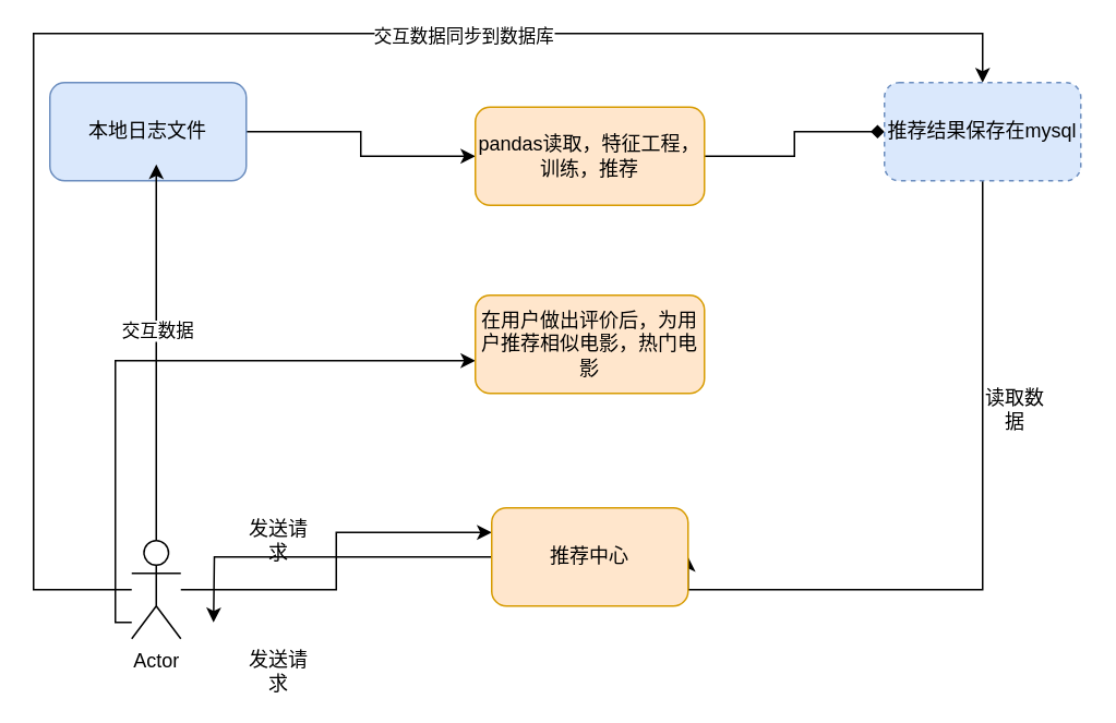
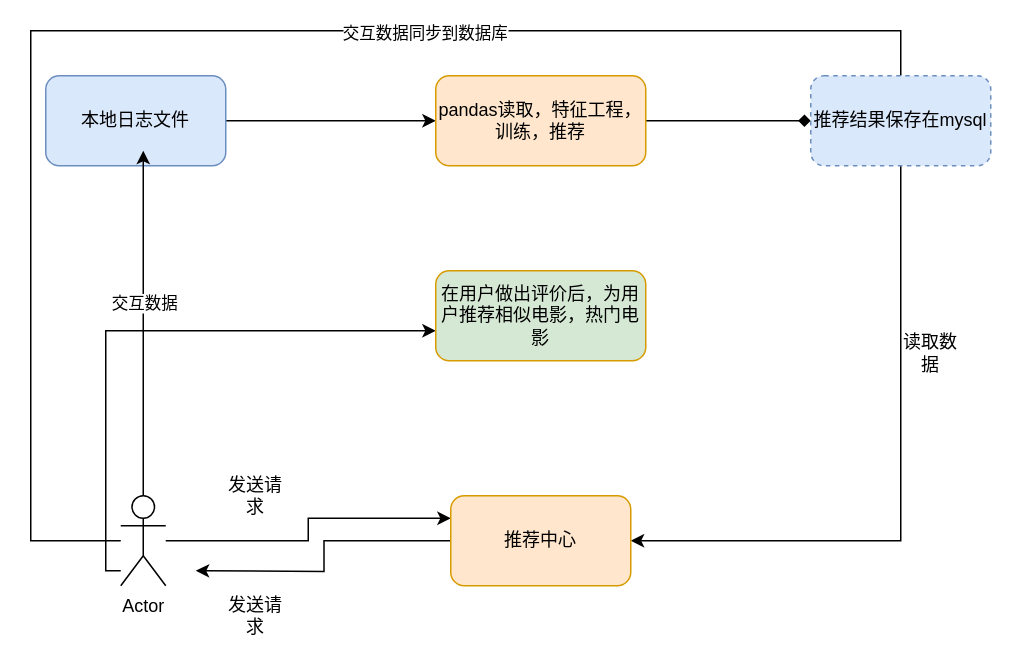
- <mxCell id="7" style="edgeStyle=orthogonalEdgeStyle;rounded=0;orthogonalLoop=1;jettySize=auto;html=1;shadow=0;" edge="1" parent="1" source="10" target="14"><mxGeometry relative="1" as="geometry"><Array as="points"><mxPoint x="20" y="360" /><mxPoint x="20" y="20" /><mxPoint x="600" y="20" /></Array></mxGeometry></mxCell>
+ <mxCell id="7" style="edgeStyle=orthogonalEdgeStyle;rounded=0;orthogonalLoop=1;jettySize=auto;html=1;shadow=0;endArrow=none;" edge="1" parent="1" source="10" target="14"><mxGeometry relative="1" as="geometry"><Array as="points"><mxPoint x="20" y="360" /><mxPoint x="20" y="20" /><mxPoint x="600" y="20" /></Array></mxGeometry></mxCell>
- <mxCell id="12" value="pandas读取，特征工程，训练，推荐" style="rounded=1;whiteSpace=wrap;html=1;fillColor=#ffe6cc;strokeColor=#d79b00;" vertex="1" parent="1"><mxGeometry x="290" y="65" width="140" height="60" as="geometry" /></mxCell>
+ <mxCell id="12" value="pandas读取，特征工程，训练，推荐" style="rounded=1;whiteSpace=wrap;html=1;fillColor=#ffe6cc;strokeColor=#d79b00;" vertex="1" parent="1"><mxGeometry x="290" y="50" width="140" height="60" as="geometry" /></mxCell>
- <mxCell id="19" value="在用户做出评价后，为用户推荐相似电影，热门电影" style="rounded=1;whiteSpace=wrap;html=1;fillColor=#ffe6cc;strokeColor=#d79b00;" vertex="1" parent="1"><mxGeometry x="290" y="180" width="140" height="60" as="geometry" /></mxCell>
+ <mxCell id="19" value="在用户做出评价后，为用户推荐相似电影，热门电影" style="rounded=1;whiteSpace=wrap;html=1;fillColor=#d5e8d4;strokeColor=#d79b00;" vertex="1" parent="1"><mxGeometry x="290" y="180" width="140" height="60" as="geometry" /></mxCell>
- <mxCell id="20" value="读取数据&lt;br&gt;" style="text;html=1;strokeColor=none;fillColor=none;align=center;verticalAlign=middle;whiteSpace=wrap;rounded=0;" vertex="1" parent="1"><mxGeometry x="600" y="240" width="40" height="20" as="geometry" /></mxCell>
+ <mxCell id="20" value="读取数据&lt;br&gt;" style="text;html=1;strokeColor=none;fillColor=none;align=center;verticalAlign=middle;whiteSpace=wrap;rounded=0;" vertex="1" parent="1"><mxGeometry x="600" y="225" width="40" height="20" as="geometry" /></mxCell>
- <mxCell id="16" value="推荐中心&lt;br&gt;" style="rounded=1;whiteSpace=wrap;html=1;fillColor=#ffe6cc;strokeColor=#d79b00;" vertex="1" parent="1"><mxGeometry x="300" y="310" width="120" height="60" as="geometry" /></mxCell>
+ <mxCell id="16" value="推荐中心&lt;br&gt;" style="rounded=1;whiteSpace=wrap;html=1;fillColor=#ffe6cc;strokeColor=#d79b00;" vertex="1" parent="1"><mxGeometry x="300" y="330" width="120" height="60" as="geometry" /></mxCell>
